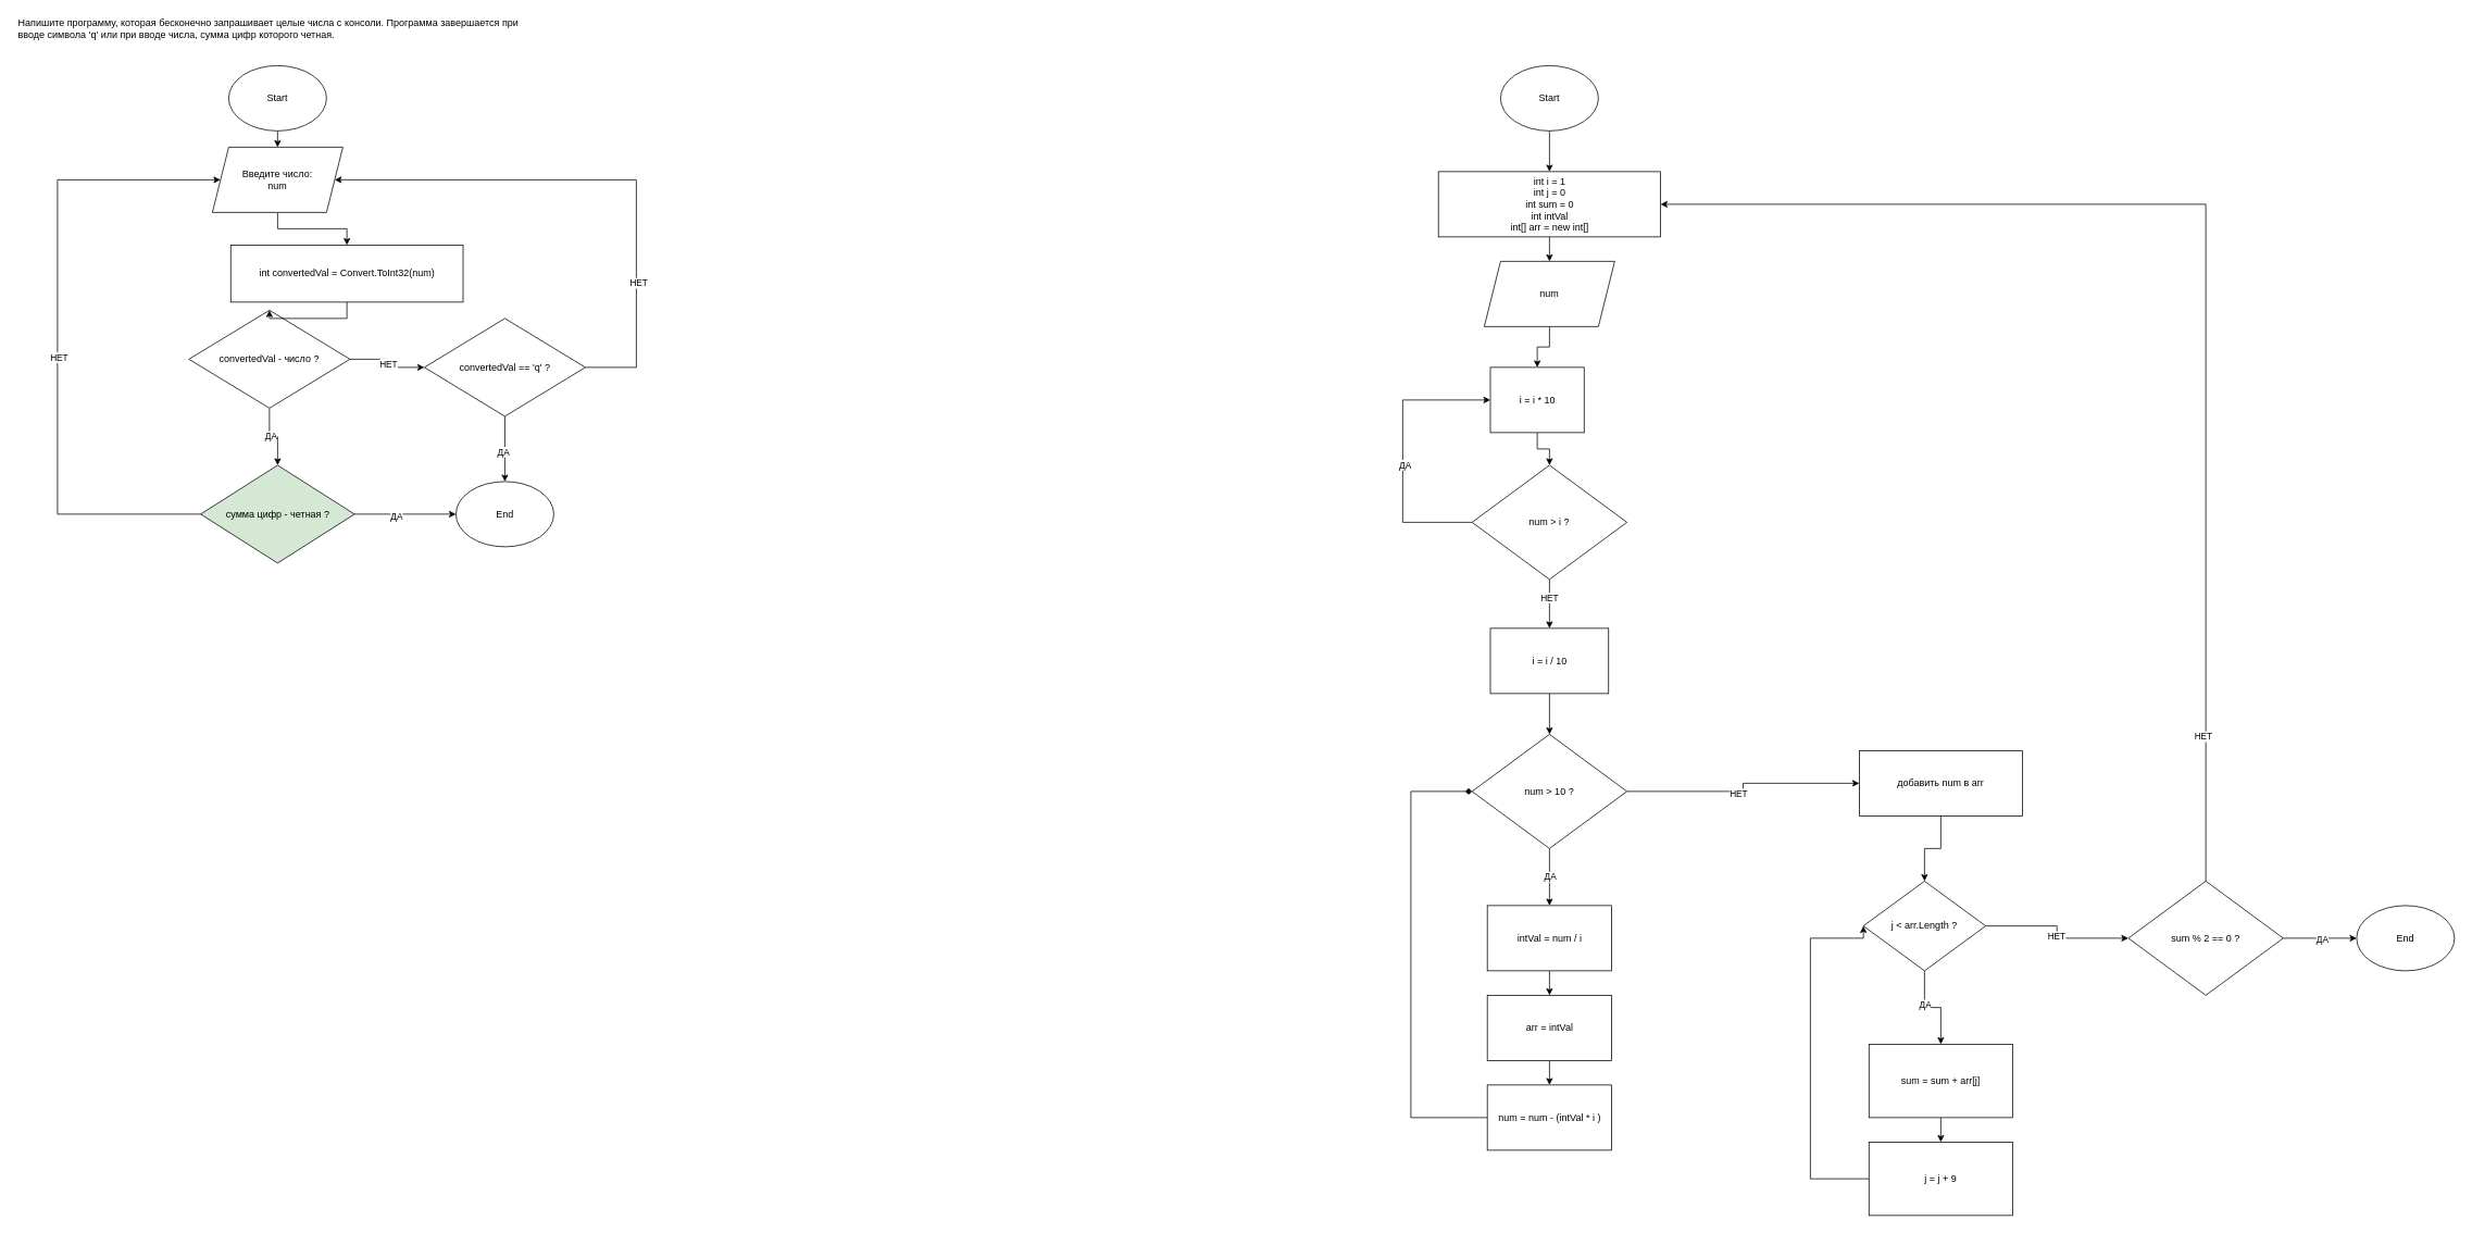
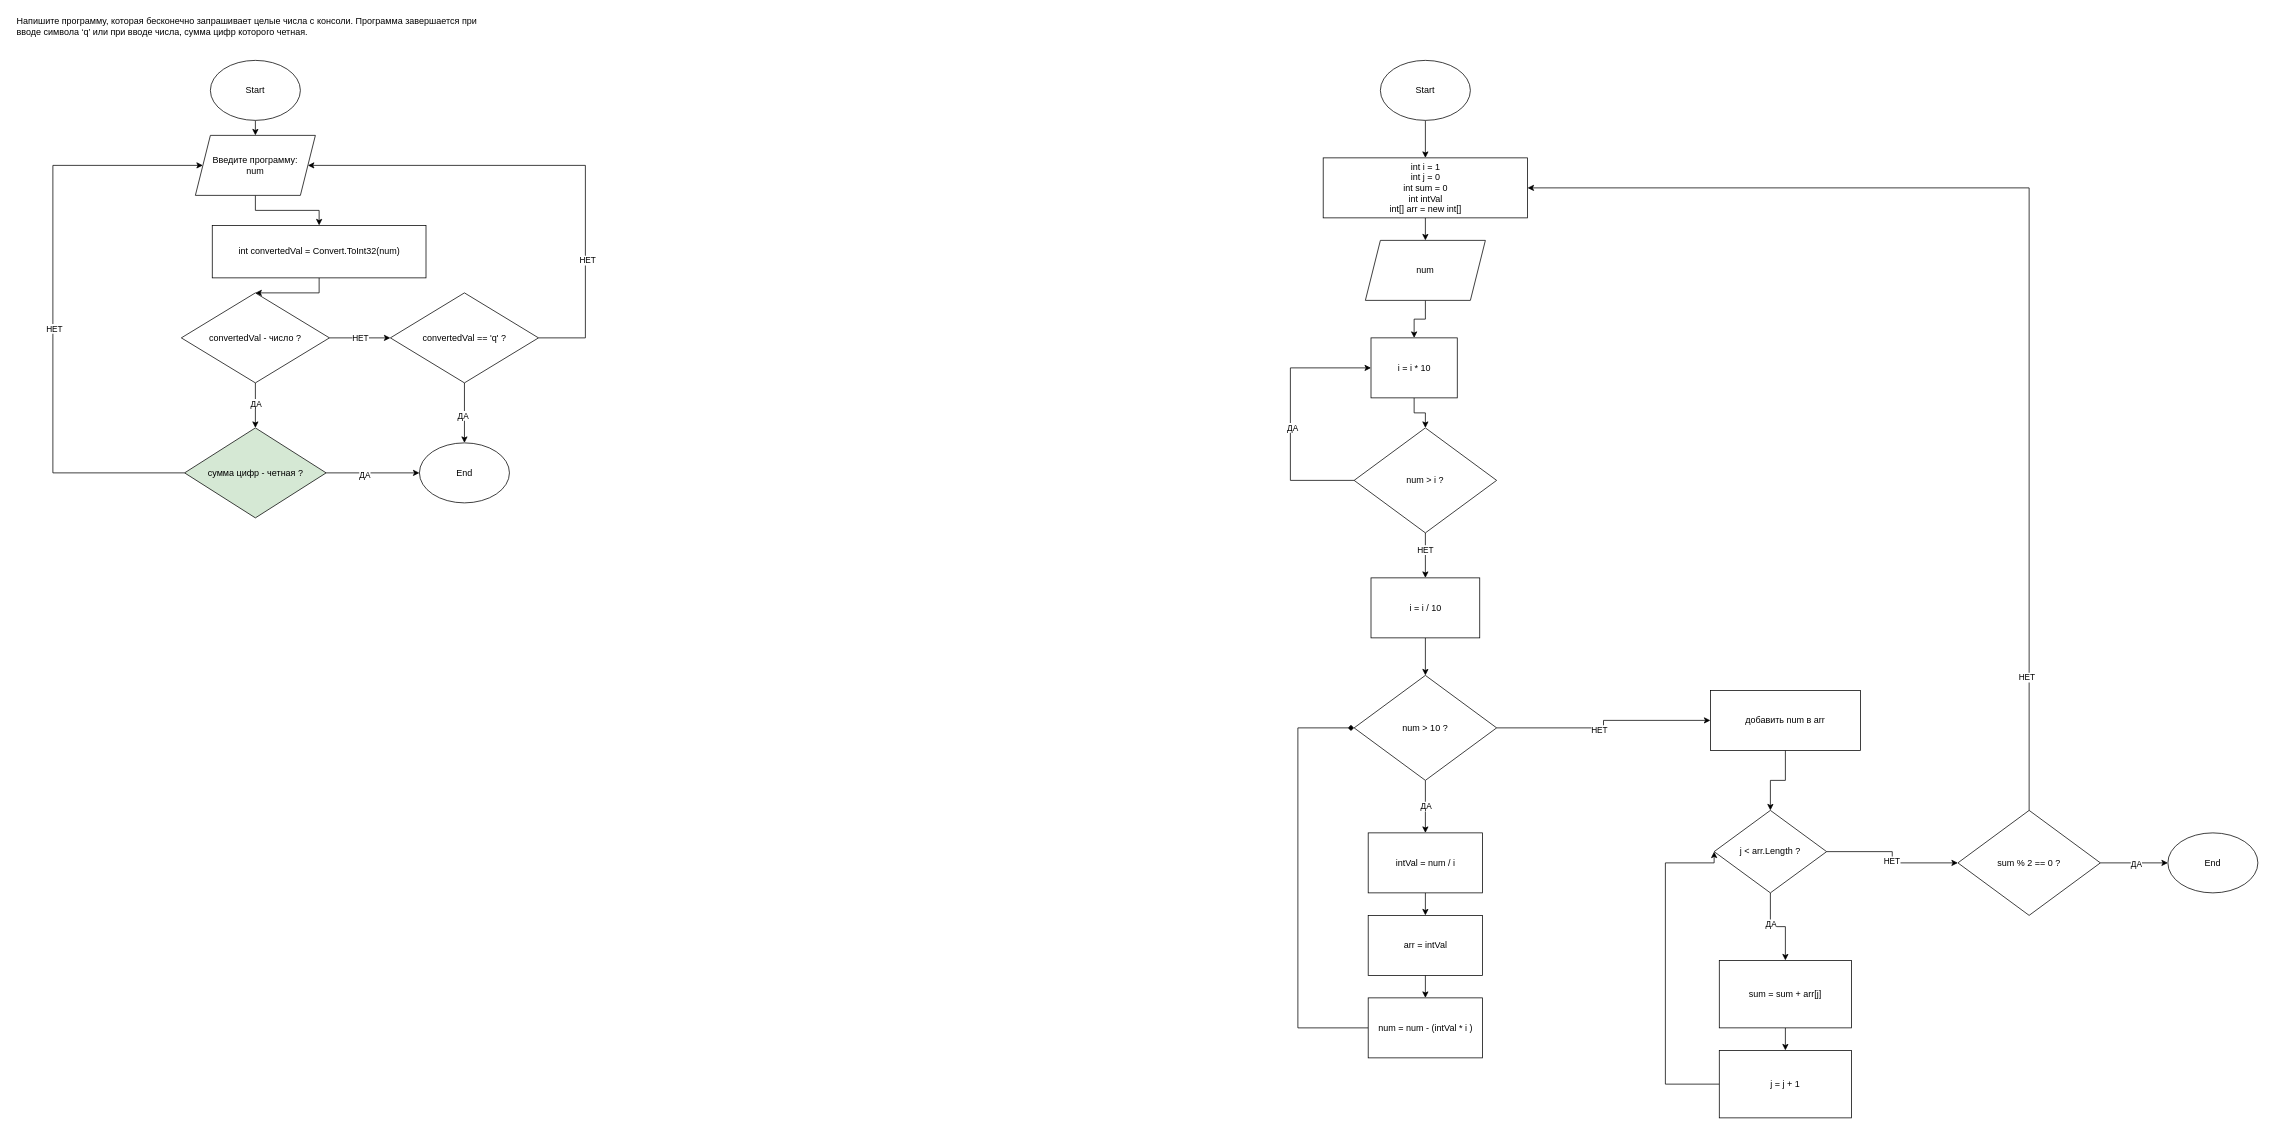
- <mxCell id="6" value="Введите число: &lt;br&gt;num" style="shape=parallelogram;perimeter=parallelogramPerimeter;whiteSpace=wrap;html=1;fixedSize=1;" vertex="1" parent="1"><mxGeometry x="260" y="180" width="160" height="80" as="geometry" /></mxCell>
+ <mxCell id="6" value="Введите программу: &lt;br&gt;num" style="shape=parallelogram;perimeter=parallelogramPerimeter;whiteSpace=wrap;html=1;fixedSize=1;" vertex="1" parent="1"><mxGeometry x="260" y="180" width="160" height="80" as="geometry" /></mxCell>
- <mxCell id="11" value="convertedVal - число ?" style="rhombus;whiteSpace=wrap;html=1;" vertex="1" parent="1"><mxGeometry x="231.25" y="380" width="197.5" height="120" as="geometry" /></mxCell>
+ <mxCell id="11" value="convertedVal - число ?" style="rhombus;whiteSpace=wrap;html=1;" vertex="1" parent="1"><mxGeometry x="241.25" y="390" width="197.5" height="120" as="geometry" /></mxCell>
- <mxCell id="61" value="j = j + 9" style="rounded=0;whiteSpace=wrap;html=1;" vertex="1" parent="1"><mxGeometry x="2291.87" y="1400" width="176.25" height="90" as="geometry" /></mxCell>
+ <mxCell id="61" value="j = j + 1" style="rounded=0;whiteSpace=wrap;html=1;" vertex="1" parent="1"><mxGeometry x="2291.87" y="1400" width="176.25" height="90" as="geometry" /></mxCell>
